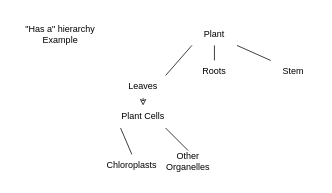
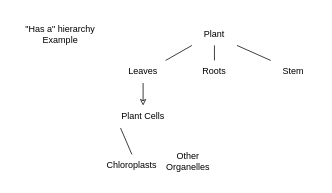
- <mxCell id="3" value="Leaves" style="text;html=1;align=center;verticalAlign=middle;whiteSpace=wrap;rounded=0;" vertex="1" parent="1"><mxGeometry x="160" y="100" width="60" height="30" as="geometry" /></mxCell>
+ <mxCell id="3" value="Leaves" style="text;html=1;align=center;verticalAlign=middle;whiteSpace=wrap;rounded=0;" vertex="1" parent="1"><mxGeometry x="160" y="80" width="60" height="30" as="geometry" /></mxCell>
- <mxCell id="11" style="rounded=0;orthogonalLoop=1;jettySize=auto;html=1;exitX=1;exitY=1;exitDx=0;exitDy=0;entryX=0.5;entryY=0;entryDx=0;entryDy=0;endArrow=none;endFill=0;" edge="1" parent="1" source="12" target="14"><mxGeometry relative="1" as="geometry" /></mxCell>
